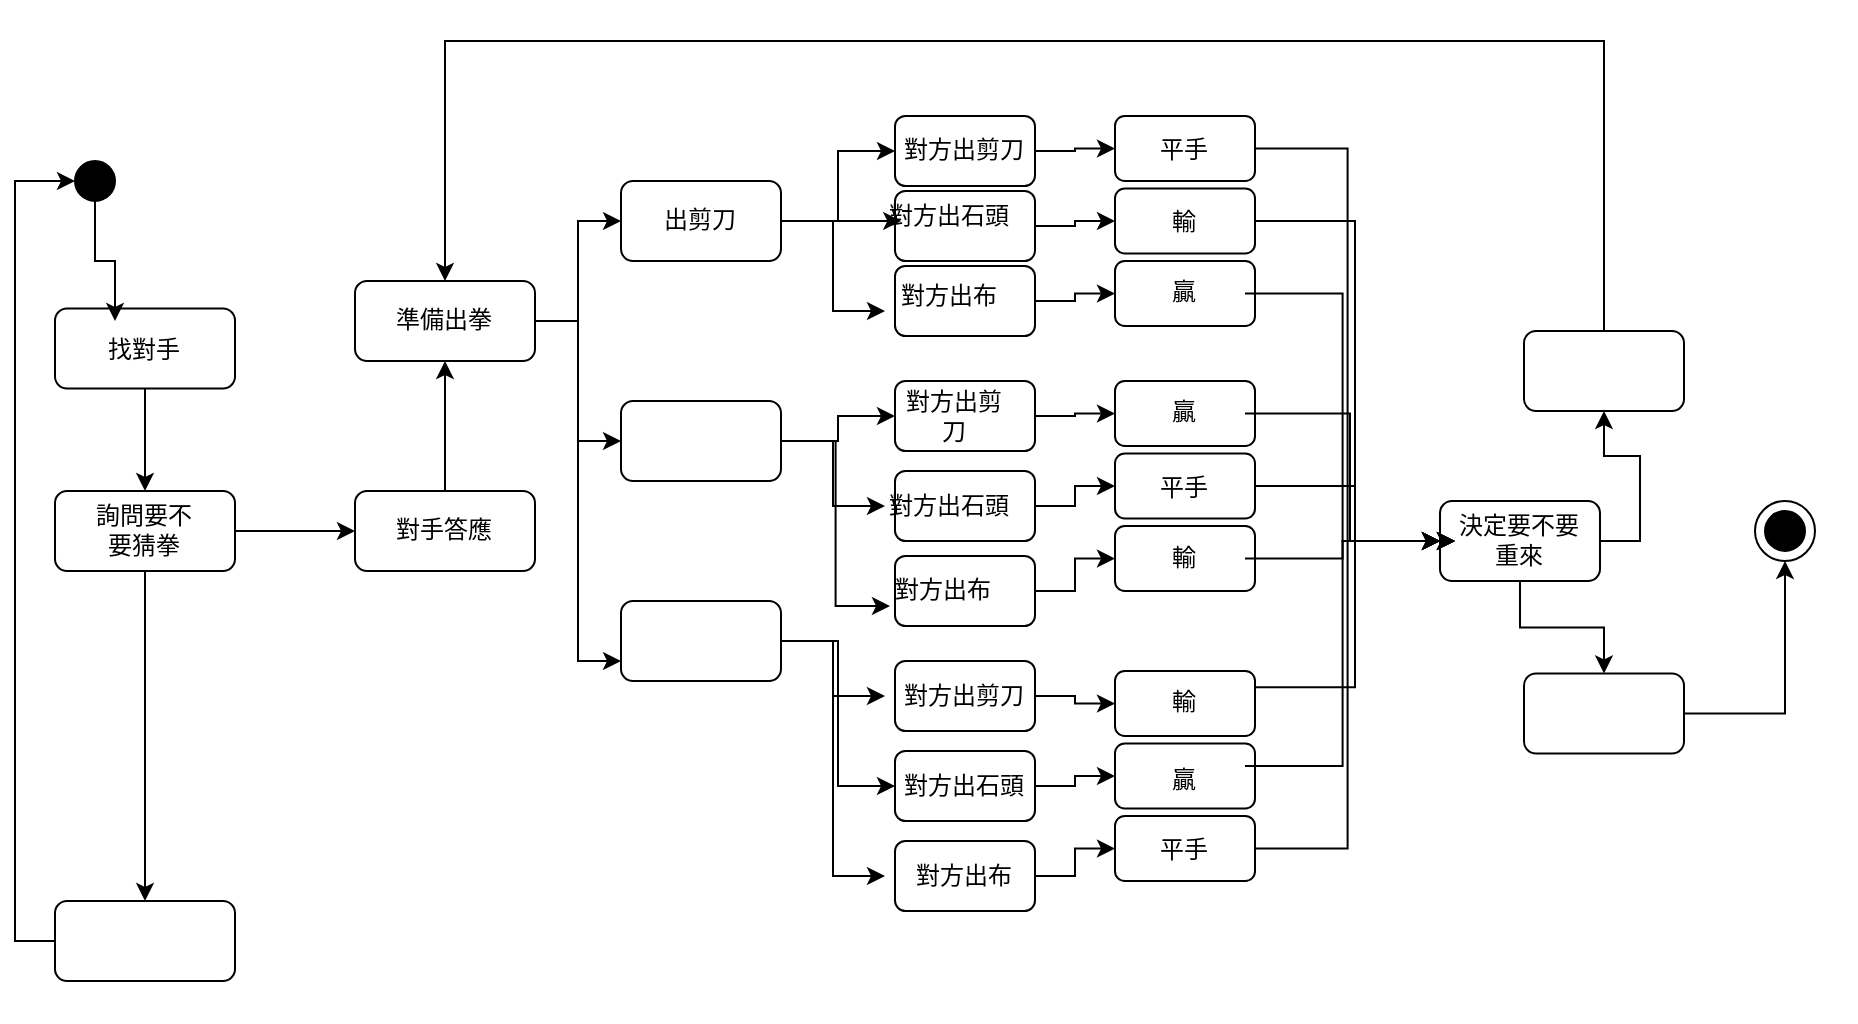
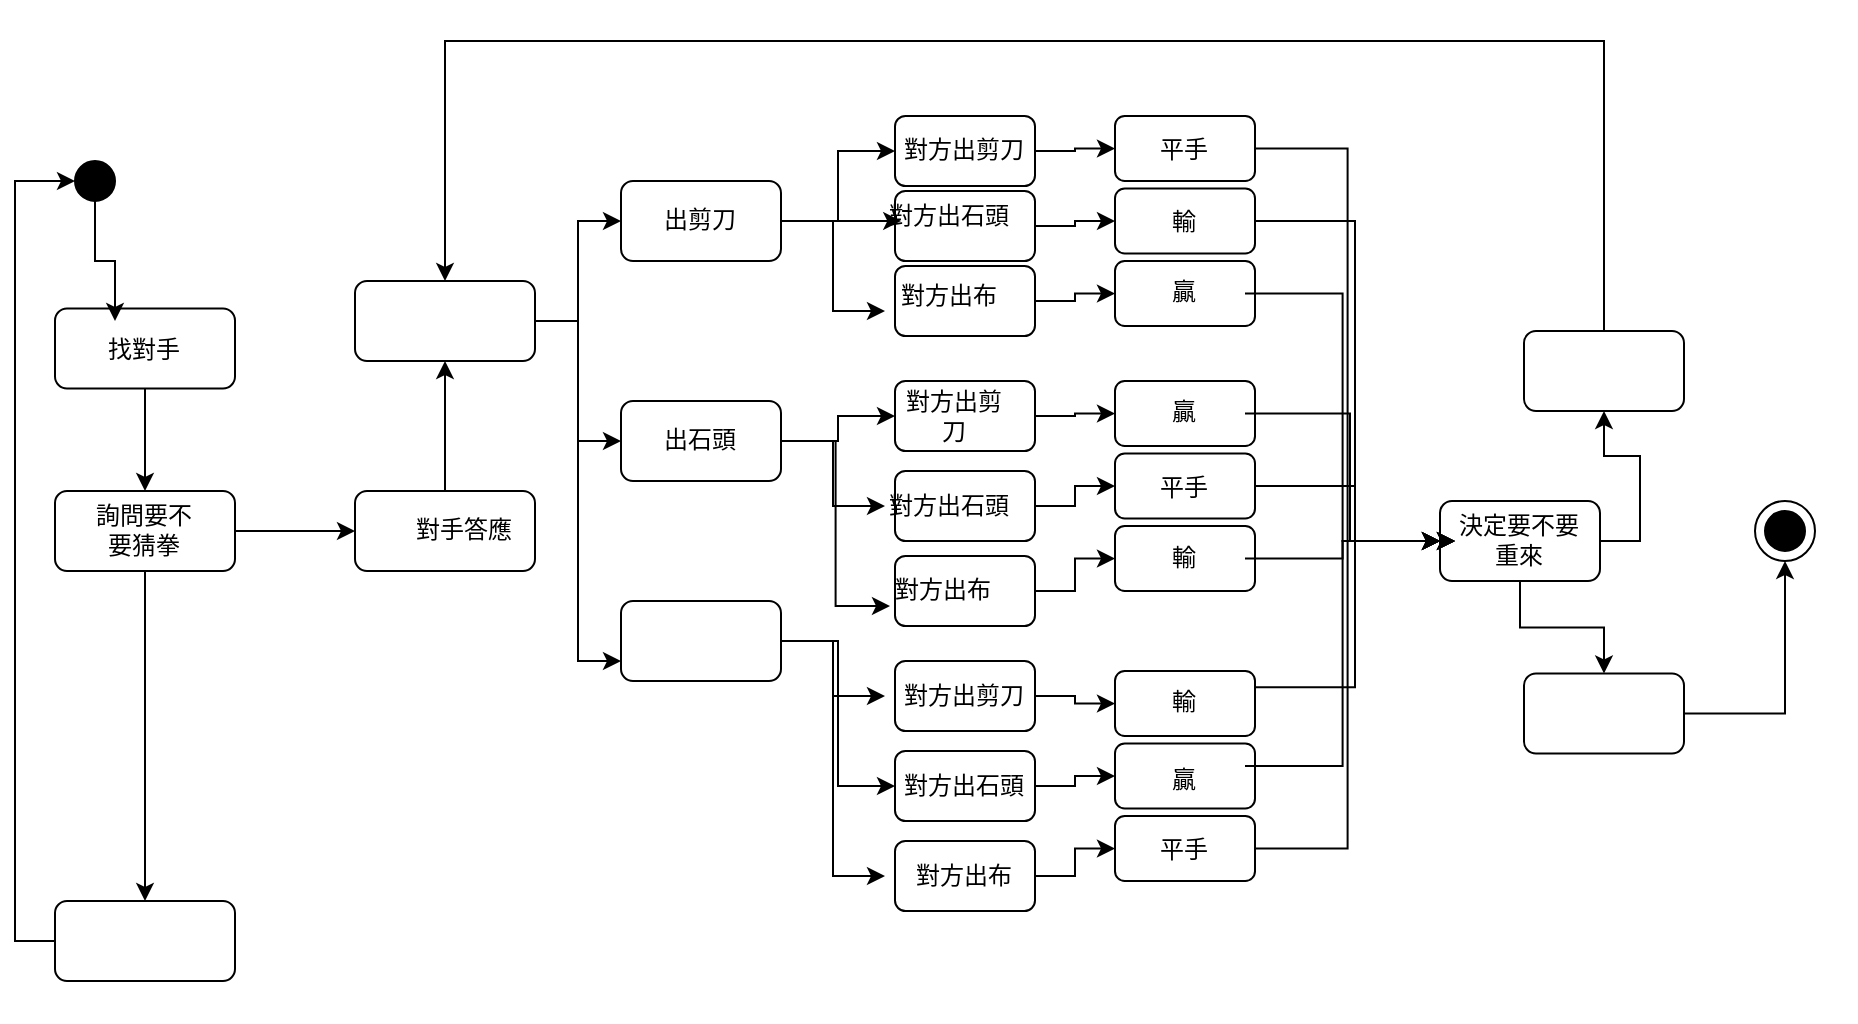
- <mxCell id="8" value="準備出拳" style="text;html=1;strokeColor=none;fillColor=none;align=center;verticalAlign=middle;whiteSpace=wrap;rounded=0;" vertex="1" parent="1"><mxGeometry x="185" y="145" width="60" height="30" as="geometry" /></mxCell>
+ <mxCell id="22" value="出石頭" style="text;html=1;strokeColor=none;fillColor=none;align=center;verticalAlign=middle;whiteSpace=wrap;rounded=0;" vertex="1" parent="1"><mxGeometry x="313" y="205" width="60" height="30" as="geometry" /></mxCell>
- <mxCell id="57" value="對手答應" style="text;html=1;strokeColor=none;fillColor=none;align=center;verticalAlign=middle;whiteSpace=wrap;rounded=0;" vertex="1" parent="1"><mxGeometry x="185" y="250" width="60" height="30" as="geometry" /></mxCell>
+ <mxCell id="57" value="對手答應" style="text;html=1;strokeColor=none;fillColor=none;align=center;verticalAlign=middle;whiteSpace=wrap;rounded=0;" vertex="1" parent="1"><mxGeometry x="195" y="250" width="60" height="30" as="geometry" /></mxCell>
